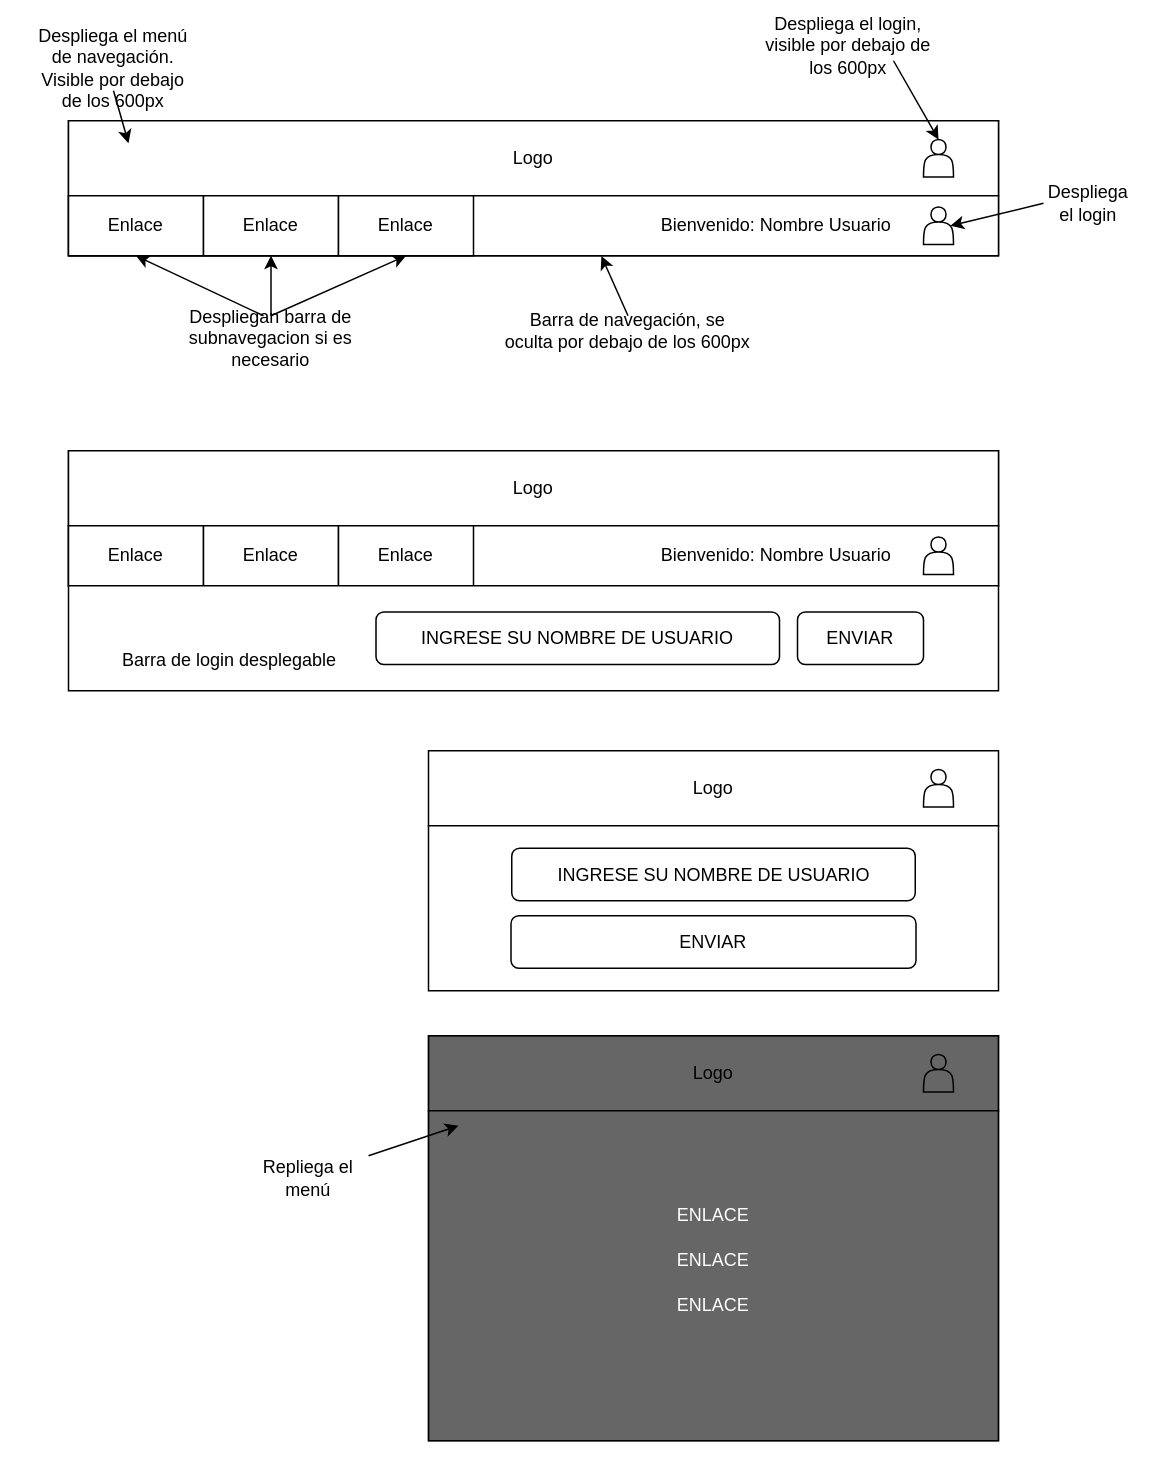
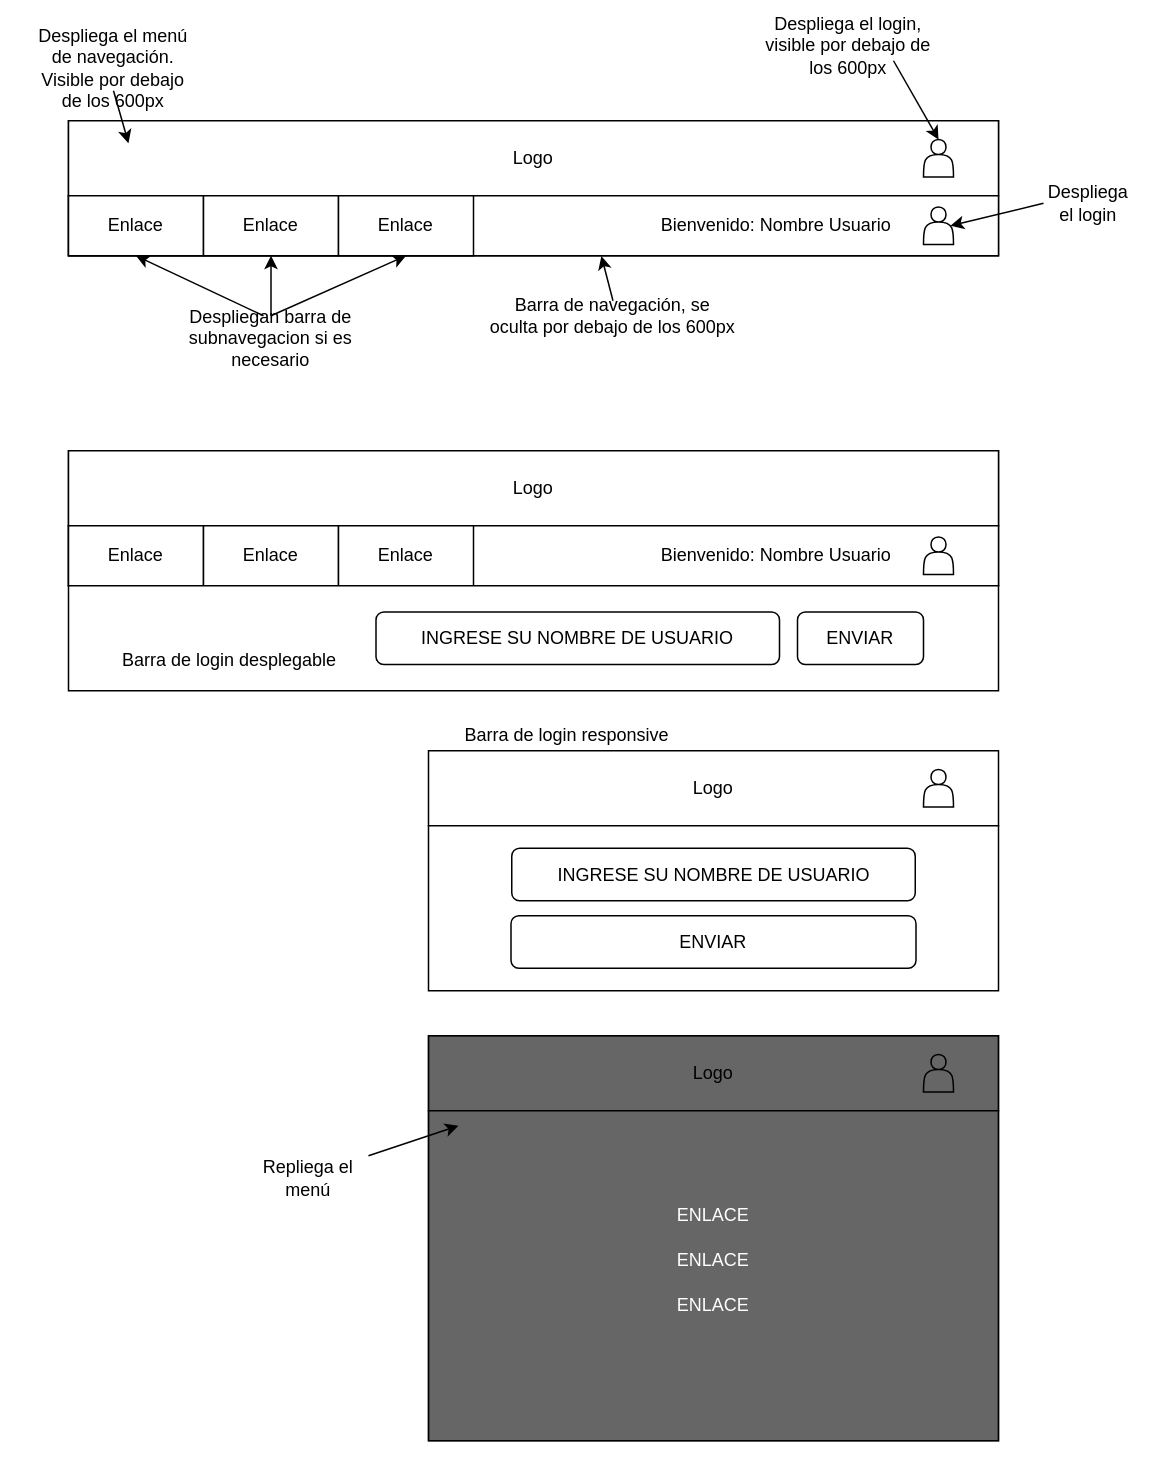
- <mxCell id="15" value="Barra de navegación, se oculta por debajo de los 600px" style="text;html=1;strokeColor=none;fillColor=none;align=center;verticalAlign=middle;whiteSpace=wrap;rounded=0;" vertex="1" parent="1"><mxGeometry x="335" y="210" width="166" height="20" as="geometry" /></mxCell>
+ <mxCell id="15" value="Barra de navegación, se oculta por debajo de los 600px" style="text;html=1;strokeColor=none;fillColor=none;align=center;verticalAlign=middle;whiteSpace=wrap;rounded=0;" vertex="1" parent="1"><mxGeometry x="325" y="200" width="166" height="20" as="geometry" /></mxCell>
+ <mxCell id="47" value="Barra de login responsive" style="text;html=1;strokeColor=none;fillColor=none;align=center;verticalAlign=middle;whiteSpace=wrap;rounded=0;" vertex="1" parent="1"><mxGeometry x="295" y="480" width="165" height="20" as="geometry" /></mxCell>
